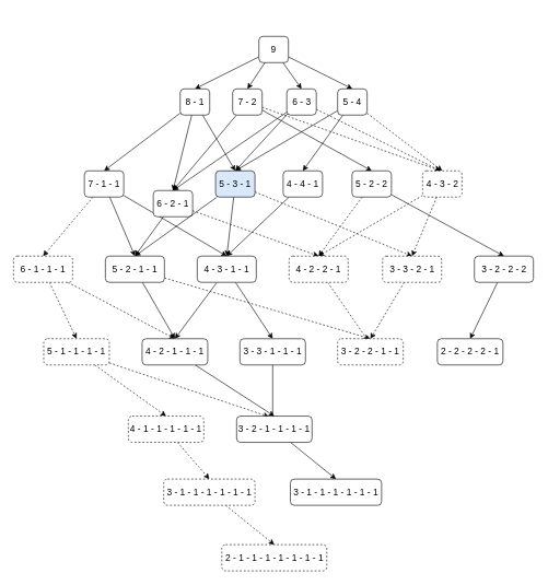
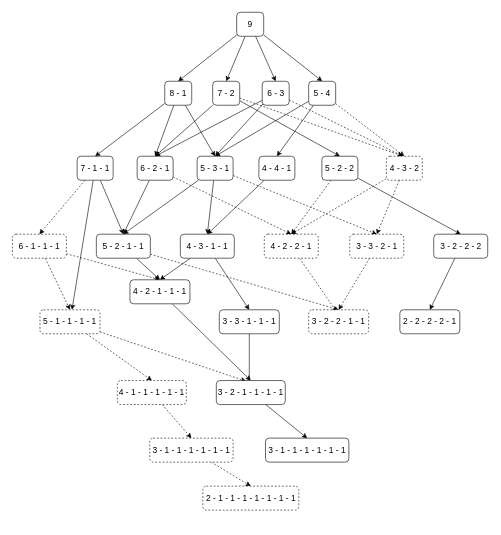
- <mxCell id="6" value="&lt;font style=&quot;font-size: 14px&quot;&gt;9&lt;/font&gt;" style="rounded=1;whiteSpace=wrap;html=1;" vertex="1" parent="1"><mxGeometry x="394" y="55" width="45" height="40" as="geometry" /></mxCell>
+ <mxCell id="6" value="&lt;font style=&quot;font-size: 14px&quot;&gt;9&lt;/font&gt;" style="rounded=1;whiteSpace=wrap;html=1;" vertex="1" parent="1"><mxGeometry x="394" y="20" width="45" height="40" as="geometry" /></mxCell>
- <mxCell id="33" value="&lt;font style=&quot;font-size: 14px&quot;&gt;5 - 3 - 1&lt;/font&gt;" style="rounded=1;whiteSpace=wrap;html=1;fillColor=#dae8fc;" vertex="1" parent="1"><mxGeometry x="328" y="260" width="60" height="40" as="geometry" /></mxCell>
+ <mxCell id="33" value="&lt;font style=&quot;font-size: 14px&quot;&gt;5 - 3 - 1&lt;/font&gt;" style="rounded=1;whiteSpace=wrap;html=1;" vertex="1" parent="1"><mxGeometry x="328" y="260" width="60" height="40" as="geometry" /></mxCell>
- <mxCell id="29" value="&lt;font style=&quot;font-size: 14px&quot;&gt;6 - 2 - 1&lt;/font&gt;" style="rounded=1;whiteSpace=wrap;html=1;" vertex="1" parent="1"><mxGeometry x="233" y="290" width="60" height="40" as="geometry" /></mxCell>
+ <mxCell id="29" value="&lt;font style=&quot;font-size: 14px&quot;&gt;6 - 2 - 1&lt;/font&gt;" style="rounded=1;whiteSpace=wrap;html=1;" vertex="1" parent="1"><mxGeometry x="228" y="260" width="60" height="40" as="geometry" /></mxCell>
- <mxCell id="25" style="edgeStyle=none;rounded=0;orthogonalLoop=1;jettySize=auto;html=1;entryX=0.5;entryY=0;entryDx=0;entryDy=0;" edge="1" parent="1" source="26" target="50"><mxGeometry relative="1" as="geometry" /></mxCell>
+ <mxCell id="25" style="edgeStyle=none;rounded=0;orthogonalLoop=1;jettySize=auto;html=1;" edge="1" parent="1" source="26" target="59"><mxGeometry relative="1" as="geometry" /></mxCell>
- <mxCell id="61" value="&lt;font style=&quot;font-size: 14px&quot;&gt;4 - 2 - 1 - 1 - 1&lt;/font&gt;" style="rounded=1;whiteSpace=wrap;html=1;" vertex="1" parent="1"><mxGeometry x="216" y="516" width="100" height="40" as="geometry" /></mxCell>
+ <mxCell id="61" value="&lt;font style=&quot;font-size: 14px&quot;&gt;4 - 2 - 1 - 1 - 1&lt;/font&gt;" style="rounded=1;whiteSpace=wrap;html=1;" vertex="1" parent="1"><mxGeometry x="216" y="466" width="100" height="40" as="geometry" /></mxCell>
- <mxCell id="73" value="&lt;font style=&quot;font-size: 14px&quot;&gt;2 - 1 - 1 - 1 - 1 - 1 - 1 - 1&lt;/font&gt;" style="rounded=1;whiteSpace=wrap;html=1;dashed=1;" vertex="1" parent="1"><mxGeometry x="337.5" y="830" width="160" height="40" as="geometry" /></mxCell>
+ <mxCell id="73" value="&lt;font style=&quot;font-size: 14px&quot;&gt;2 - 1 - 1 - 1 - 1 - 1 - 1 - 1&lt;/font&gt;" style="rounded=1;whiteSpace=wrap;html=1;dashed=1;" vertex="1" parent="1"><mxGeometry x="337.5" y="810" width="160" height="40" as="geometry" /></mxCell>
